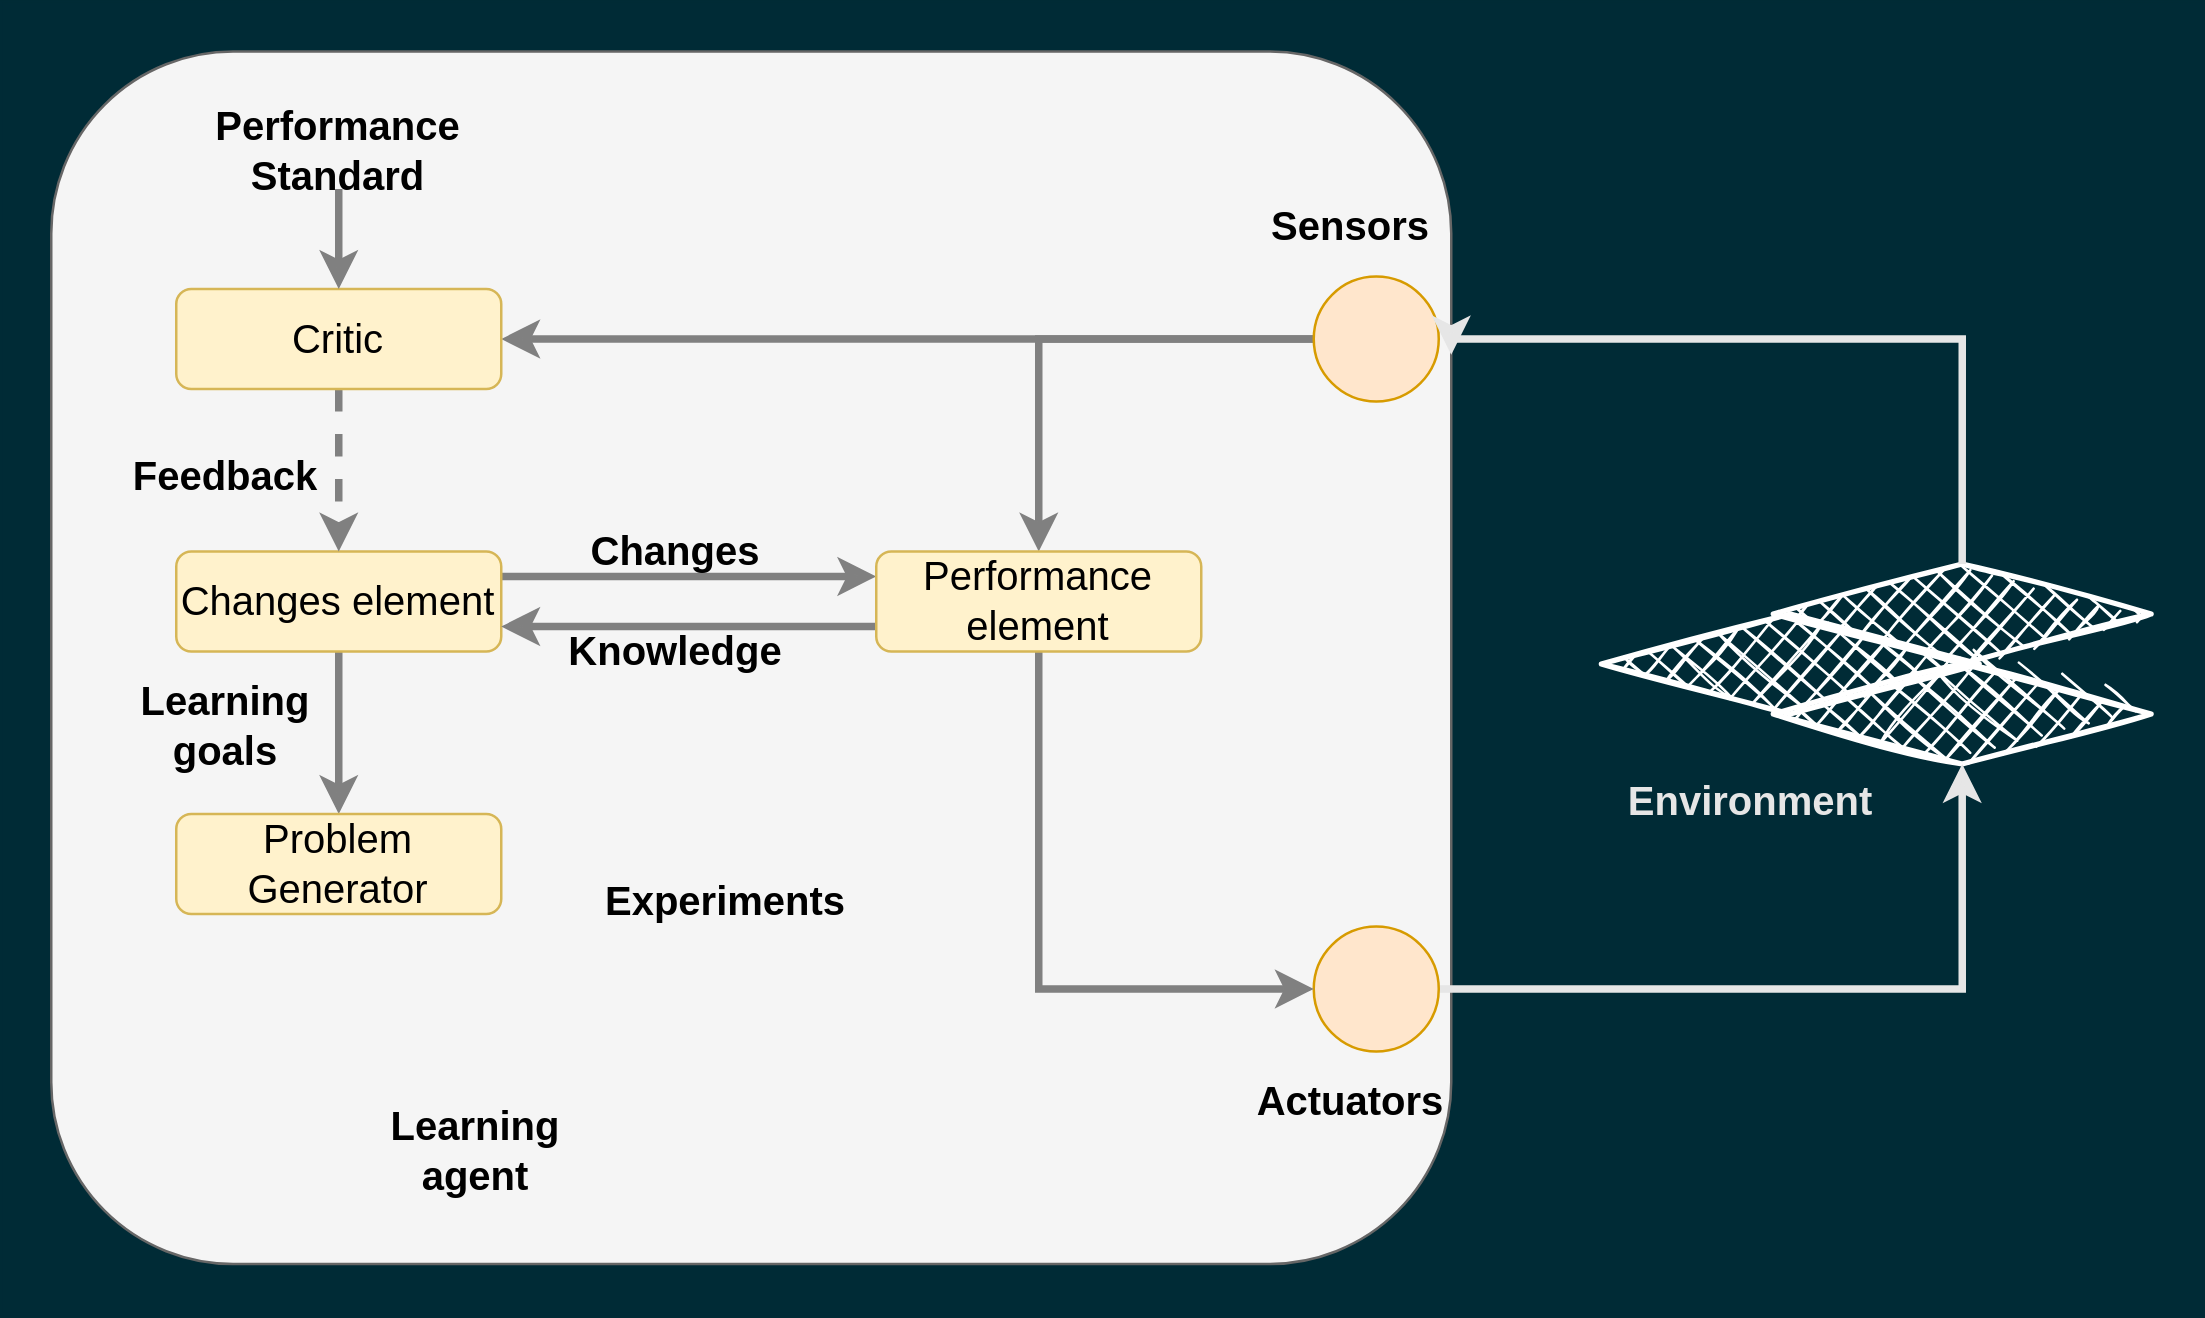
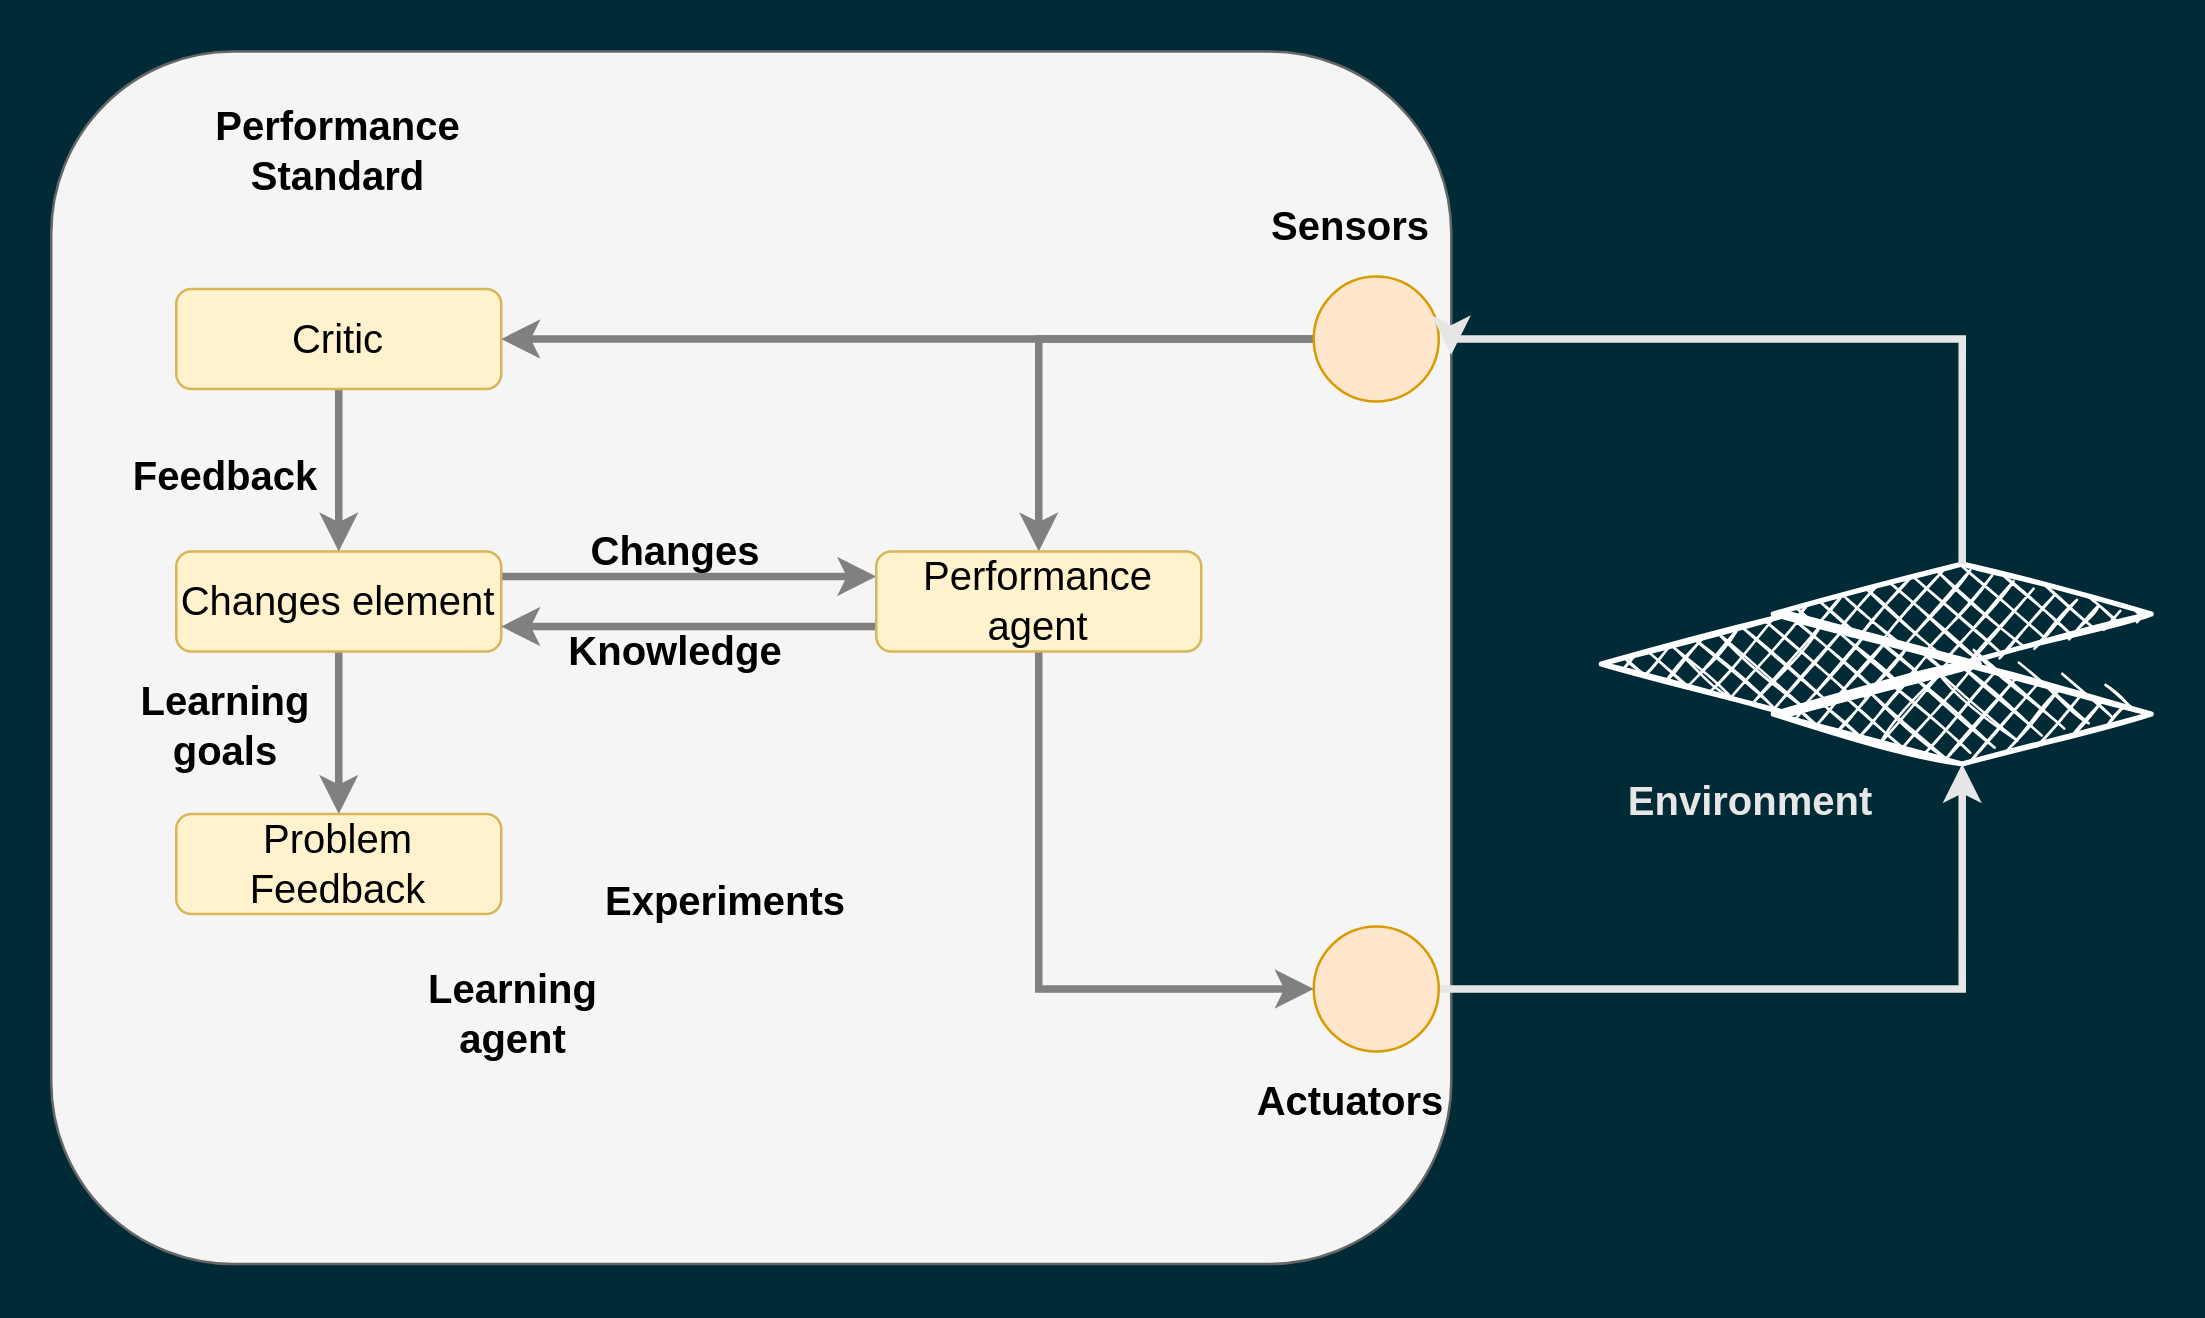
- <mxCell id="26" style="edgeStyle=orthogonalEdgeStyle;rounded=0;orthogonalLoop=1;jettySize=auto;html=1;exitX=0.5;exitY=1;exitDx=0;exitDy=0;entryX=0.5;entryY=0;entryDx=0;entryDy=0;strokeColor=#808080;strokeWidth=3;fontSize=16;fontColor=#E6E6E6;" edge="1" parent="1" source="27" target="21"><mxGeometry relative="1" as="geometry" /></mxCell>
- <mxCell id="20" style="edgeStyle=orthogonalEdgeStyle;rounded=0;orthogonalLoop=1;jettySize=auto;html=1;exitX=0.5;exitY=1;exitDx=0;exitDy=0;entryX=0.5;entryY=0;entryDx=0;entryDy=0;strokeColor=#808080;strokeWidth=3;fontSize=16;fontColor=#E6E6E6;dashed=1;" edge="1" parent="1" source="21" target="5"><mxGeometry relative="1" as="geometry" /></mxCell>
+ <mxCell id="20" style="edgeStyle=orthogonalEdgeStyle;rounded=0;orthogonalLoop=1;jettySize=auto;html=1;exitX=0.5;exitY=1;exitDx=0;exitDy=0;entryX=0.5;entryY=0;entryDx=0;entryDy=0;strokeColor=#808080;strokeWidth=3;fontSize=16;fontColor=#E6E6E6;" edge="1" parent="1" source="21" target="5"><mxGeometry relative="1" as="geometry" /></mxCell>
- <mxCell id="25" value="&lt;span style=&quot;font-size: 16px;&quot;&gt;Performance element&lt;/span&gt;" style="rounded=1;whiteSpace=wrap;html=1;fillColor=#fff2cc;strokeColor=#d6b656;" vertex="1" parent="1"><mxGeometry x="350" y="220" width="130" height="40" as="geometry" /></mxCell>
+ <mxCell id="25" value="&lt;span style=&quot;font-size: 16px;&quot;&gt;Performance agent&lt;/span&gt;" style="rounded=1;whiteSpace=wrap;html=1;fillColor=#fff2cc;strokeColor=#d6b656;" vertex="1" parent="1"><mxGeometry x="350" y="220" width="130" height="40" as="geometry" /></mxCell>
- <mxCell id="22" value="&lt;span style=&quot;font-size: 16px;&quot;&gt;Problem Generator&lt;/span&gt;" style="rounded=1;whiteSpace=wrap;html=1;fillColor=#fff2cc;strokeColor=#d6b656;" vertex="1" parent="1"><mxGeometry x="70" y="325" width="130" height="40" as="geometry" /></mxCell>
+ <mxCell id="22" value="&lt;span style=&quot;font-size: 16px;&quot;&gt;Problem Feedback&lt;/span&gt;" style="rounded=1;whiteSpace=wrap;html=1;fillColor=#fff2cc;strokeColor=#d6b656;" vertex="1" parent="1"><mxGeometry x="70" y="325" width="130" height="40" as="geometry" /></mxCell>
- <mxCell id="19" value="&lt;font size=&quot;1&quot; color=&quot;#000000&quot;&gt;&lt;b style=&quot;font-size: 16px;&quot;&gt;Learning&lt;br&gt;agent&lt;br&gt;&lt;/b&gt;&lt;/font&gt;" style="text;html=1;strokeColor=none;fillColor=none;align=center;verticalAlign=middle;whiteSpace=wrap;rounded=0;fontSize=16;fontColor=#E6E6E6;" parent="1" vertex="1"><mxGeometry x="130" y="445" width="120" height="30" as="geometry" /></mxCell>
+ <mxCell id="19" value="&lt;font size=&quot;1&quot; color=&quot;#000000&quot;&gt;&lt;b style=&quot;font-size: 16px;&quot;&gt;Learning&lt;br&gt;agent&lt;br&gt;&lt;/b&gt;&lt;/font&gt;" style="text;html=1;strokeColor=none;fillColor=none;align=center;verticalAlign=middle;whiteSpace=wrap;rounded=0;fontSize=16;fontColor=#E6E6E6;" parent="1" vertex="1"><mxGeometry x="145" y="390" width="120" height="30" as="geometry" /></mxCell>
